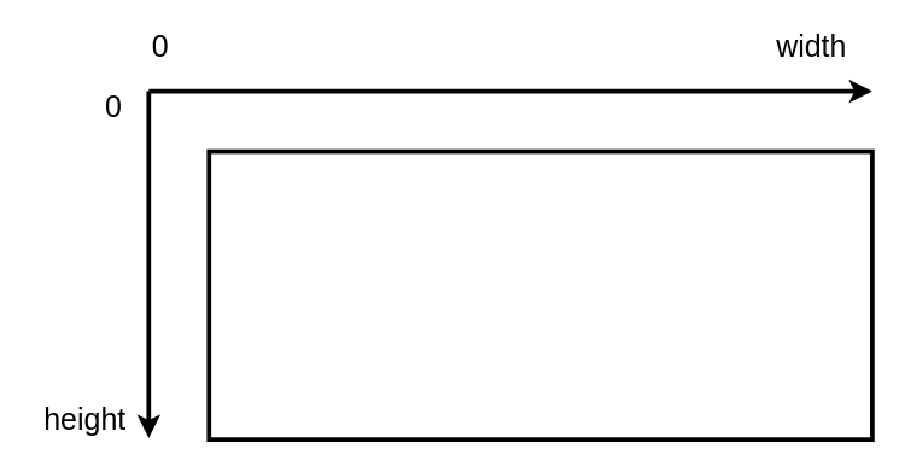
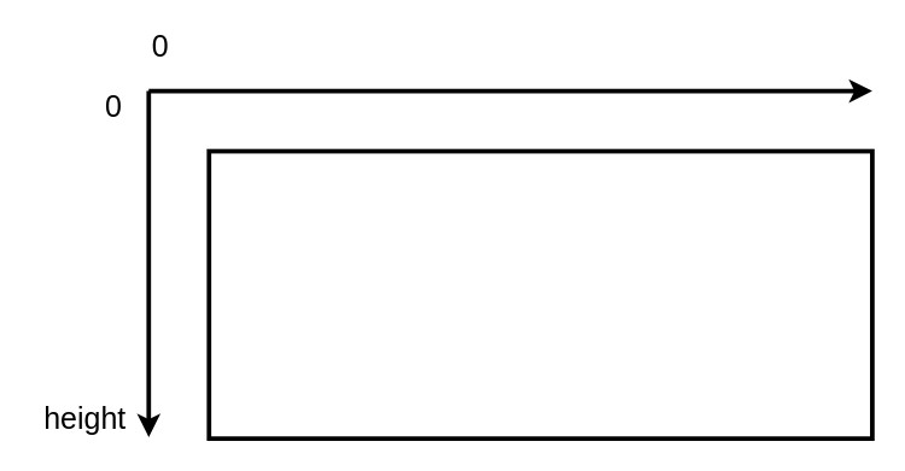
- <mxCell id="7" value="&lt;span style=&quot;font-size: 20px&quot;&gt;width&lt;/span&gt;" style="text;html=1;strokeColor=none;fillColor=none;align=center;verticalAlign=middle;whiteSpace=wrap;rounded=0;" parent="1" vertex="1"><mxGeometry x="507" y="20" width="62" height="20" as="geometry" /></mxCell>
